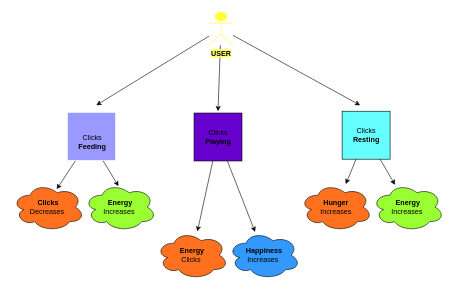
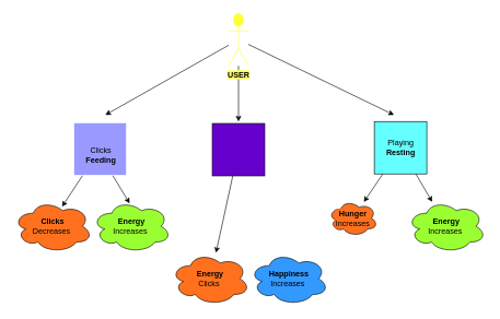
- <mxCell id="8" value="&lt;span style=&quot;background-color: rgb(255, 255, 102);&quot;&gt;&lt;font color=&quot;#000000&quot;&gt;&lt;b&gt;USER&lt;/b&gt;&lt;/font&gt;&lt;/span&gt;" style="shape=umlActor;verticalLabelPosition=bottom;verticalAlign=top;html=1;outlineConnect=0;strokeColor=#FFFF33;fillColor=#FFFF33;" parent="1" vertex="1"><mxGeometry x="348" y="20" width="40" height="55" as="geometry" /></mxCell>
+ <mxCell id="8" value="&lt;span style=&quot;background-color: rgb(255, 255, 102);&quot;&gt;&lt;font color=&quot;#000000&quot;&gt;&lt;b&gt;USER&lt;/b&gt;&lt;/font&gt;&lt;/span&gt;" style="shape=umlActor;verticalLabelPosition=bottom;verticalAlign=top;html=1;outlineConnect=0;strokeColor=#FFFF33;fillColor=#FFFF33;" parent="1" vertex="1"><mxGeometry x="348" y="20" width="30" height="80" as="geometry" /></mxCell>
- <mxCell id="17" value="Clicks&lt;br&gt;&lt;b&gt;Resting&lt;/b&gt;" style="text;html=1;align=center;verticalAlign=middle;resizable=0;points=[];autosize=1;strokeColor=none;fillColor=none;fontColor=#000000;" parent="1" vertex="1"><mxGeometry x="575" y="205" width="70" height="40" as="geometry" /></mxCell>
+ <mxCell id="17" value="Playing&lt;br&gt;&lt;b&gt;Resting&lt;/b&gt;" style="text;html=1;align=center;verticalAlign=middle;resizable=0;points=[];autosize=1;strokeColor=none;fillColor=none;fontColor=#000000;" parent="1" vertex="1"><mxGeometry x="575" y="205" width="70" height="40" as="geometry" /></mxCell>
- <mxCell id="14" value="Clicks&lt;br&gt;&lt;b&gt;Playing&lt;/b&gt;" style="text;html=1;align=center;verticalAlign=middle;resizable=0;points=[];autosize=1;strokeColor=none;fillColor=none;" parent="1" vertex="1"><mxGeometry x="328" y="208" width="70" height="40" as="geometry" /></mxCell>
- <mxCell id="3" style="edgeStyle=none;html=1;fontColor=#000000;" edge="1" parent="1" source="14" target="21"><mxGeometry relative="1" as="geometry" /></mxCell>
- <mxCell id="22" value="&lt;span style=&quot;&quot;&gt;&lt;b&gt;Hunger&lt;/b&gt;&lt;br&gt;Increases&lt;/span&gt;" style="ellipse;shape=cloud;whiteSpace=wrap;html=1;labelBackgroundColor=#FF711F;fontColor=#000000;fillColor=#FF711F;" vertex="1" parent="1"><mxGeometry x="500" y="305" width="120" height="80" as="geometry" /></mxCell>
+ <mxCell id="22" value="&lt;span style=&quot;&quot;&gt;&lt;b&gt;Hunger&lt;/b&gt;&lt;br&gt;Increases&lt;/span&gt;" style="ellipse;shape=cloud;whiteSpace=wrap;html=1;labelBackgroundColor=#FF711F;fontColor=#000000;fillColor=#FF711F;" vertex="1" parent="1"><mxGeometry x="500" y="305" width="75" height="55" as="geometry" /></mxCell>
